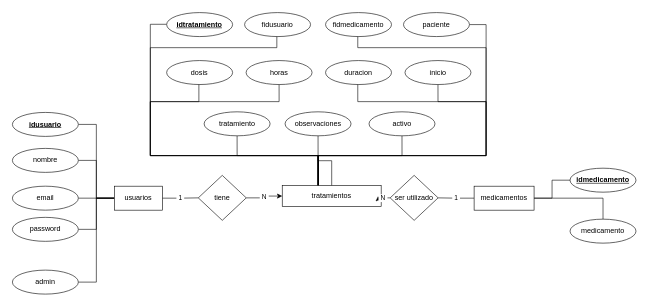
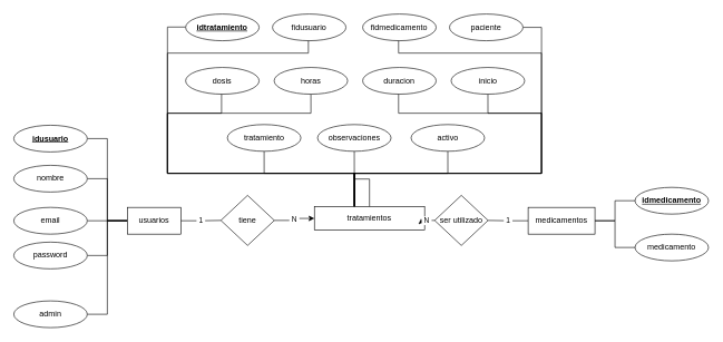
- <mxCell id="35" value="medicamento" style="ellipse;whiteSpace=wrap;html=1;" vertex="1" parent="1"><mxGeometry x="950" y="365" width="110" height="40" as="geometry" /></mxCell>
+ <mxCell id="35" value="medicamento" style="ellipse;whiteSpace=wrap;html=1;" vertex="1" parent="1"><mxGeometry x="950" y="350" width="110" height="40" as="geometry" /></mxCell>
